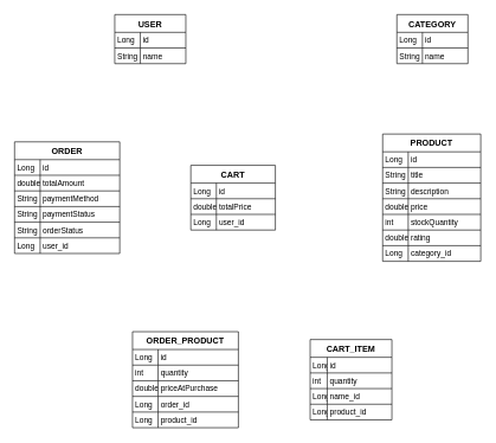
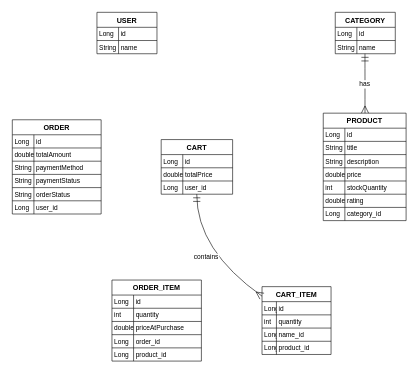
+ <mxCell id="96" value="has" style="curved=1;startArrow=ERmandOne;startSize=10;;endArrow=ERmany;endSize=10;;exitX=0.495;exitY=1;entryX=0.504;entryY=0;rounded=0;" edge="1" parent="1" source="9" target="16"><mxGeometry relative="1" as="geometry"><Array as="points" /></mxGeometry></mxCell>
+ <mxCell id="97" value="contains" style="curved=1;startArrow=ERmandOne;startSize=10;;endArrow=ERmany;endSize=10;;exitX=0.498;exitY=1;entryX=-0.002;entryY=0.139;rounded=0;" edge="1" parent="1" source="73" target="83"><mxGeometry relative="1" as="geometry"><Array as="points"><mxPoint x="327" y="416" /></Array></mxGeometry></mxCell>
- <mxCell id="57" value="ORDER_PRODUCT" style="shape=table;startSize=25;container=1;collapsible=0;childLayout=tableLayout;fixedRows=1;rowLines=1;fontStyle=1;align=center;resizeLast=1;" vertex="1" parent="1"><mxGeometry x="186" y="466" width="149" height="135" as="geometry" /></mxCell>
+ <mxCell id="57" value="ORDER_ITEM" style="shape=table;startSize=25;container=1;collapsible=0;childLayout=tableLayout;fixedRows=1;rowLines=1;fontStyle=1;align=center;resizeLast=1;" vertex="1" parent="1"><mxGeometry x="186" y="466" width="149" height="135" as="geometry" /></mxCell>
